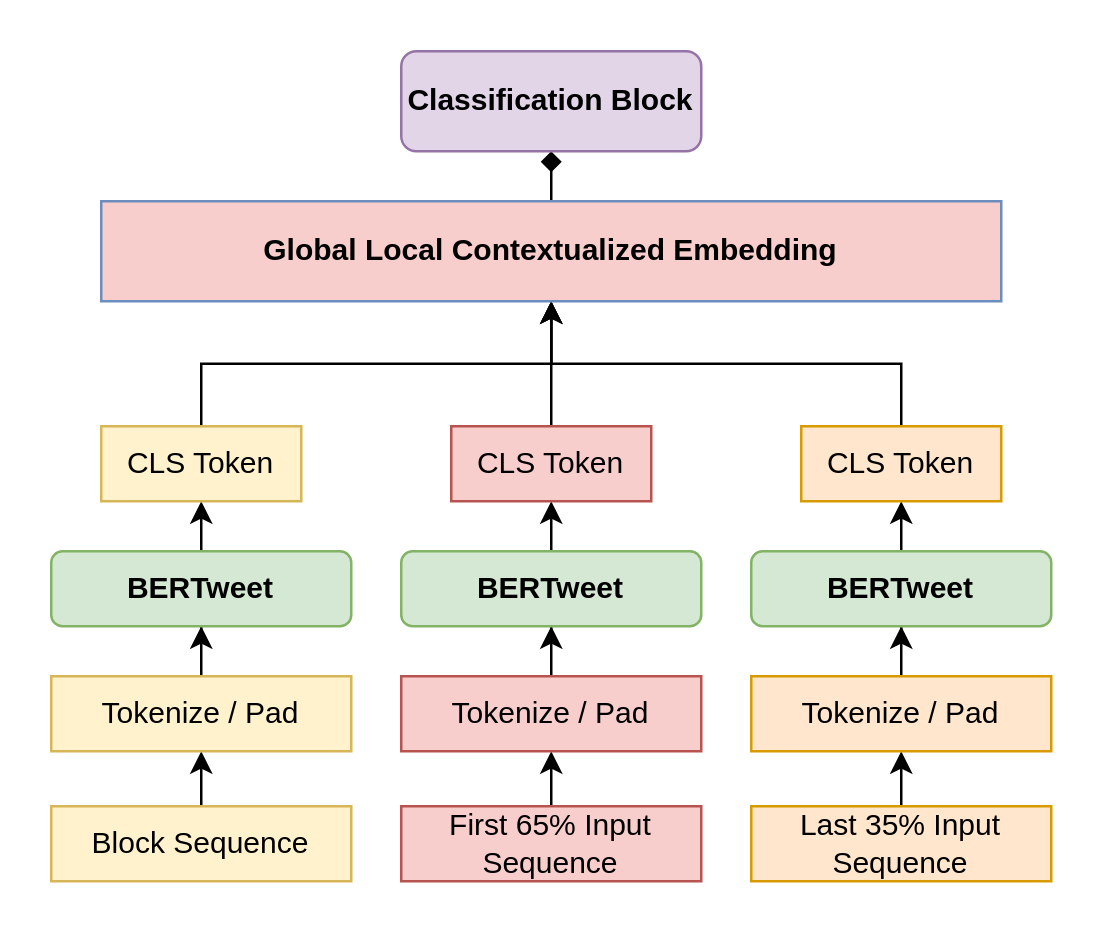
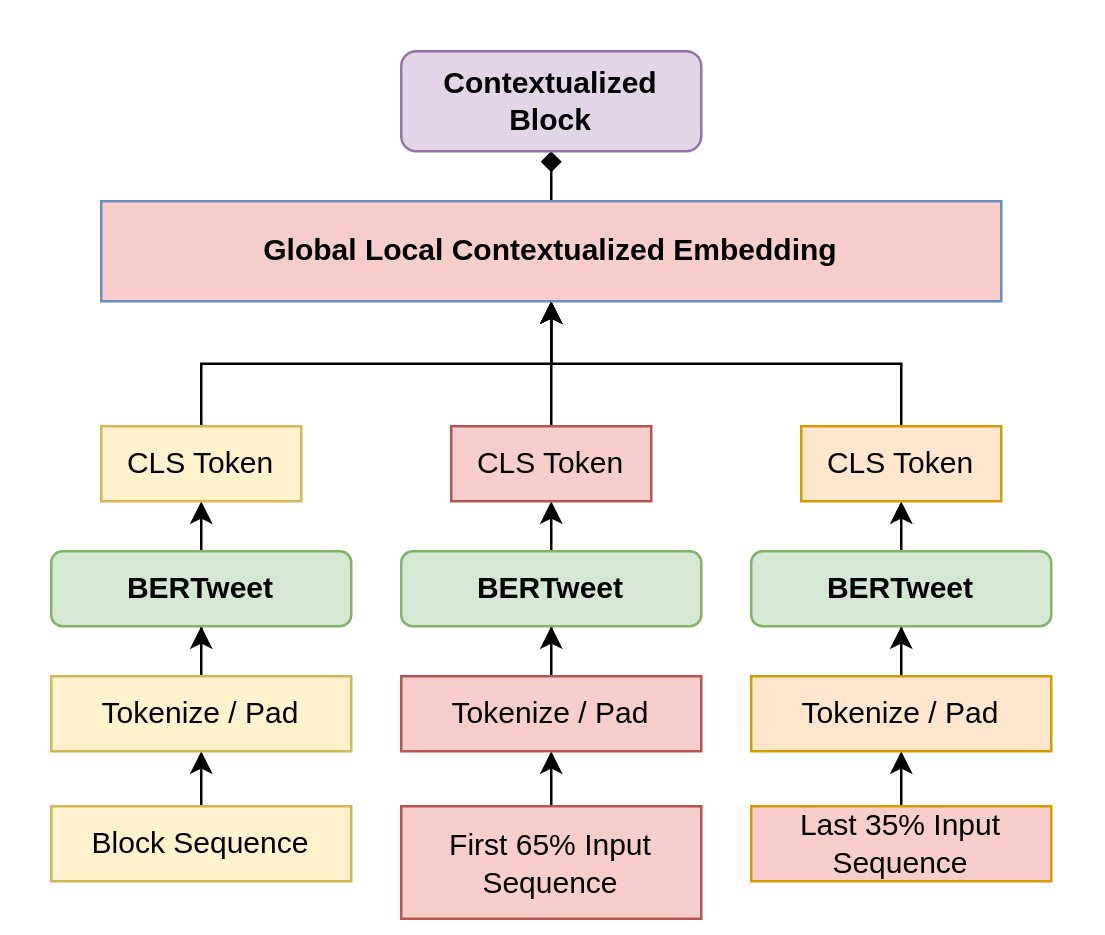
- <mxCell id="28" value="&lt;b&gt;Classification Block&lt;/b&gt;" style="rounded=1;whiteSpace=wrap;html=1;fillColor=#e1d5e7;strokeColor=#9673a6;" vertex="1" parent="1"><mxGeometry x="160" y="20" width="120" height="40" as="geometry" /></mxCell>
+ <mxCell id="28" value="&lt;b&gt;Contextualized Block&lt;/b&gt;" style="rounded=1;whiteSpace=wrap;html=1;fillColor=#e1d5e7;strokeColor=#9673a6;" vertex="1" parent="1"><mxGeometry x="160" y="20" width="120" height="40" as="geometry" /></mxCell>
- <mxCell id="11" value="First 65% Input Sequence" style="rounded=0;whiteSpace=wrap;html=1;fillColor=#f8cecc;strokeColor=#b85450;" vertex="1" parent="1"><mxGeometry x="160" y="322" width="120" height="30" as="geometry" /></mxCell>
+ <mxCell id="11" value="First 65% Input Sequence" style="rounded=0;whiteSpace=wrap;html=1;fillColor=#f8cecc;strokeColor=#b85450;" vertex="1" parent="1"><mxGeometry x="160" y="322" width="120" height="45" as="geometry" /></mxCell>
- <mxCell id="19" value="Last 35% Input Sequence" style="rounded=0;whiteSpace=wrap;html=1;fillColor=#ffe6cc;strokeColor=#d79b00;" vertex="1" parent="1"><mxGeometry x="300" y="322" width="120" height="30" as="geometry" /></mxCell>
+ <mxCell id="19" value="Last 35% Input Sequence" style="rounded=0;whiteSpace=wrap;html=1;fillColor=#f8cecc;strokeColor=#d79b00;" vertex="1" parent="1"><mxGeometry x="300" y="322" width="120" height="30" as="geometry" /></mxCell>
